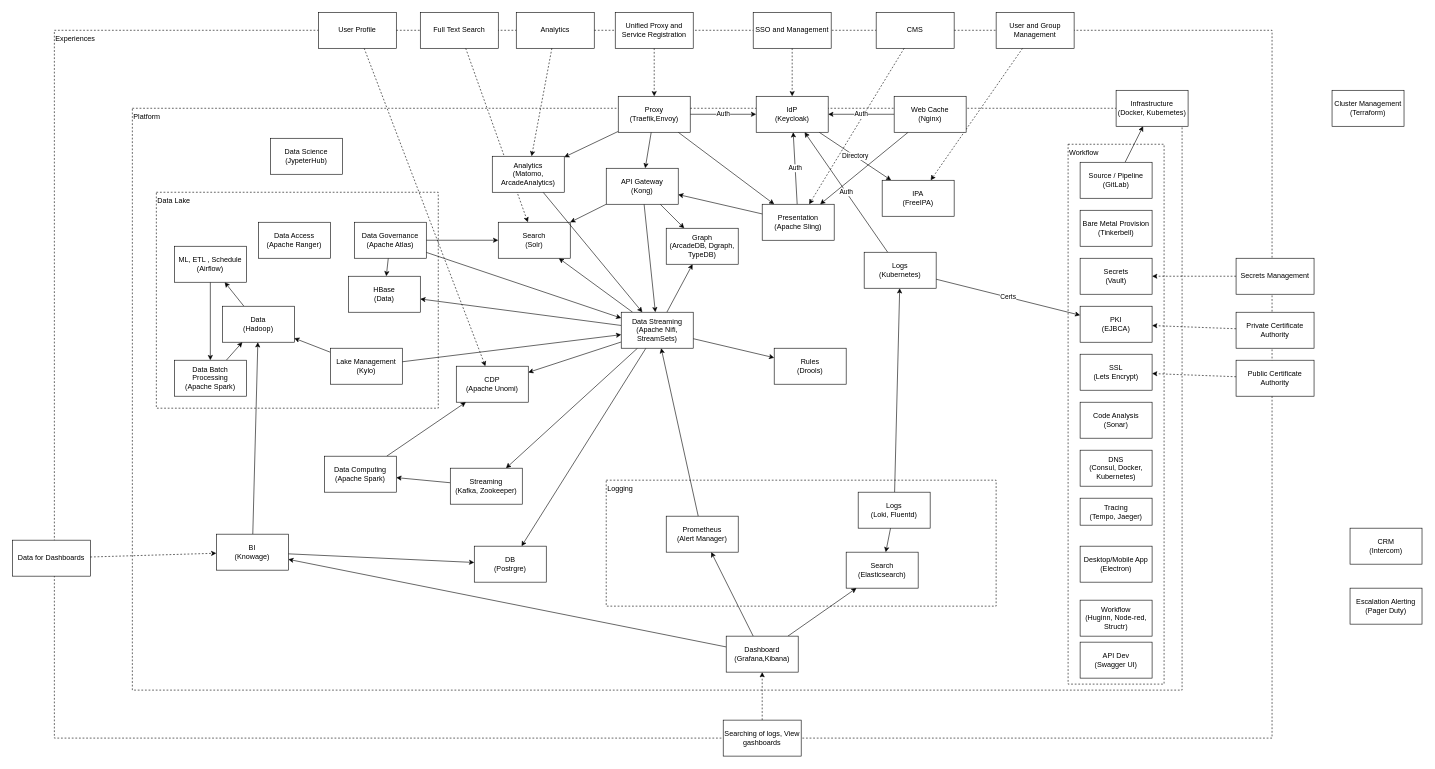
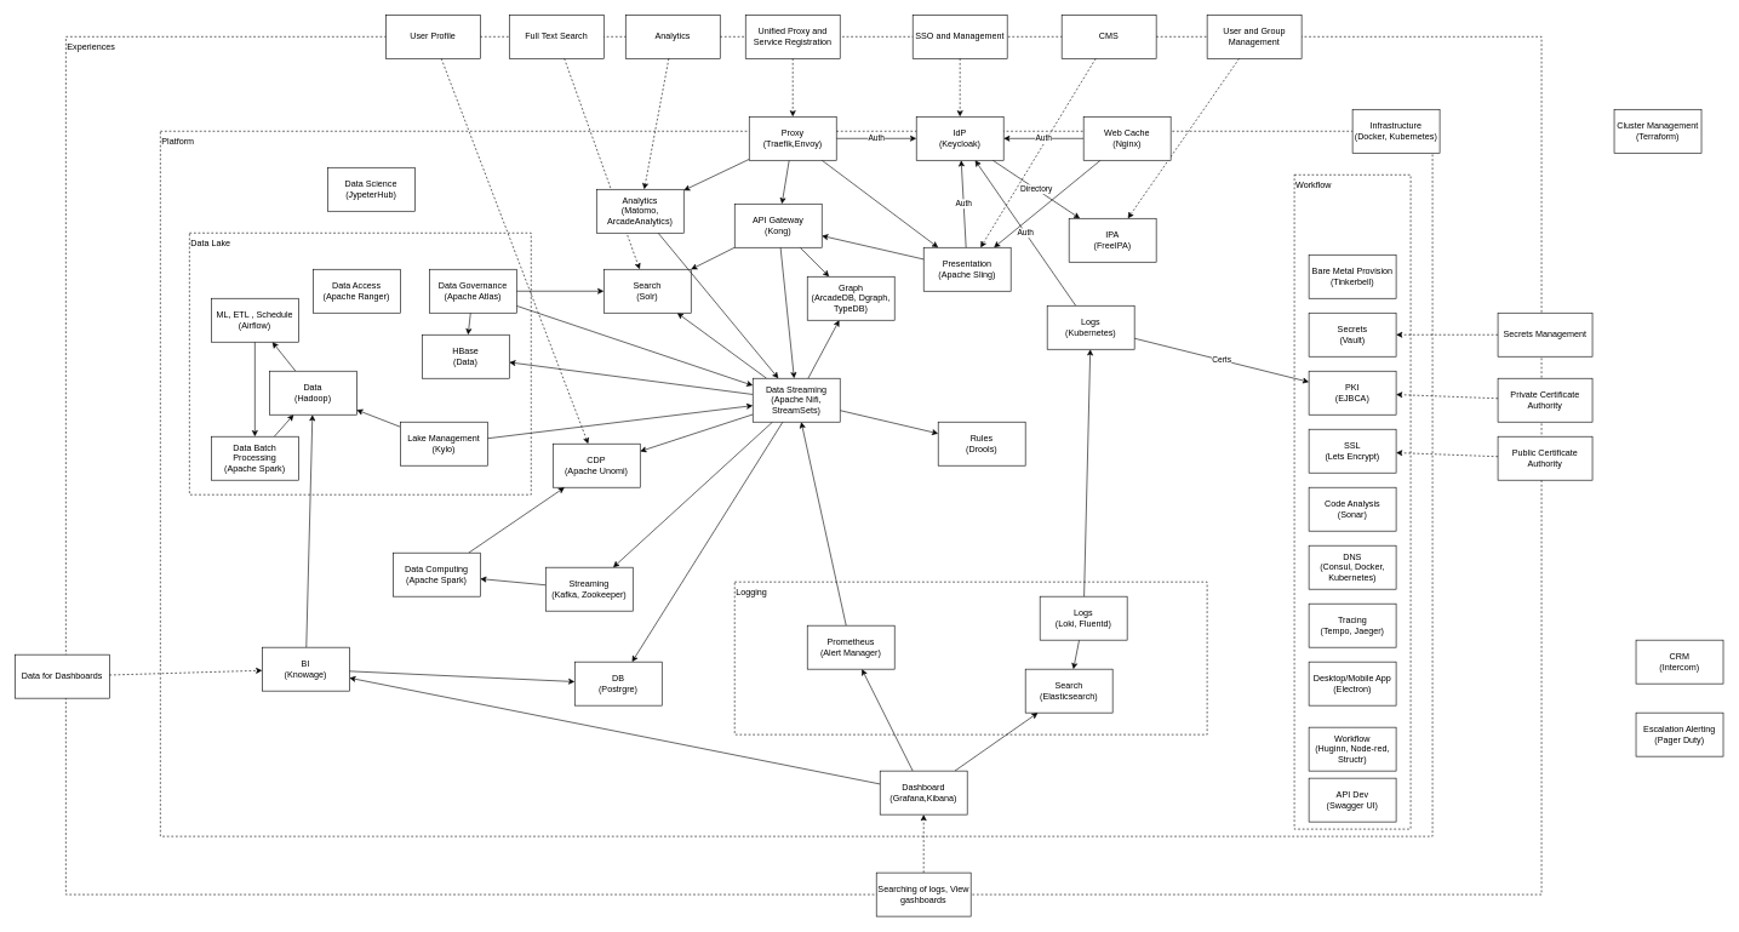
- <mxCell id="92" value="" style="edgeStyle=none;rounded=0;orthogonalLoop=1;jettySize=auto;html=1;" parent="25" source="93" target="94" edge="1"><mxGeometry relative="1" as="geometry" /></mxCell>
- <mxCell id="93" value="&lt;div&gt;Source / Pipeline&lt;br&gt;&lt;/div&gt;&lt;div&gt;(GitLab)&lt;/div&gt;" style="rounded=0;whiteSpace=wrap;html=1;" parent="25" vertex="1"><mxGeometry x="1800" y="270" width="120" height="60" as="geometry" /></mxCell>
- <mxCell id="106" value="&lt;div&gt;Tracing&lt;/div&gt;&lt;div&gt;(Tempo, Jaeger)&lt;/div&gt;" style="rounded=0;whiteSpace=wrap;html=1;" parent="25" vertex="1"><mxGeometry x="1800" y="830" width="120" height="45" as="geometry" /></mxCell>
+ <mxCell id="106" value="&lt;div&gt;Tracing&lt;/div&gt;&lt;div&gt;(Tempo, Jaeger)&lt;/div&gt;" style="rounded=0;whiteSpace=wrap;html=1;" parent="25" vertex="1"><mxGeometry x="1800" y="830" width="120" height="60" as="geometry" /></mxCell>
